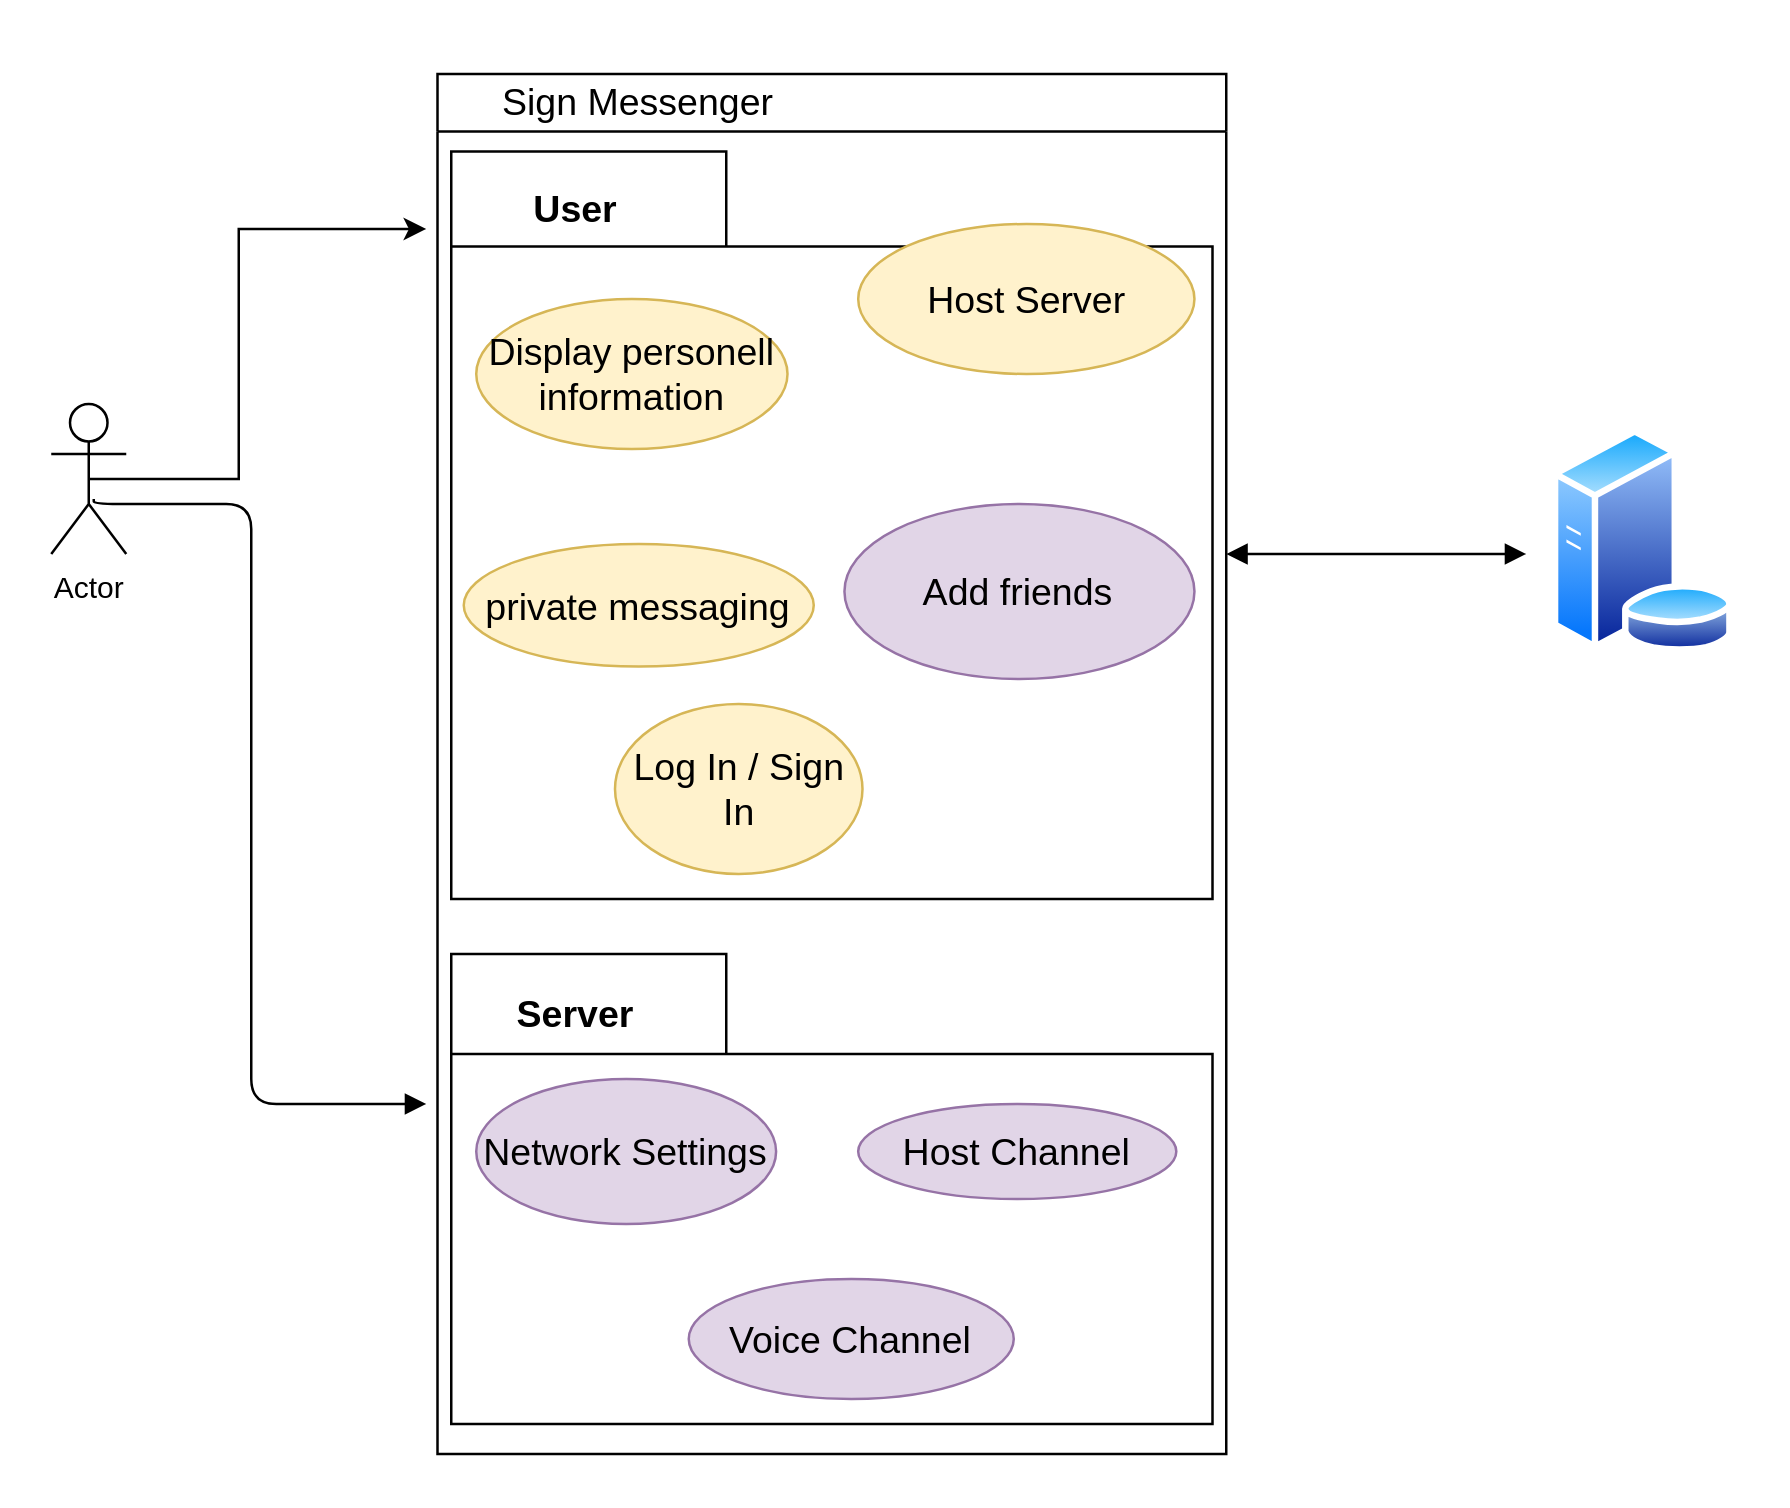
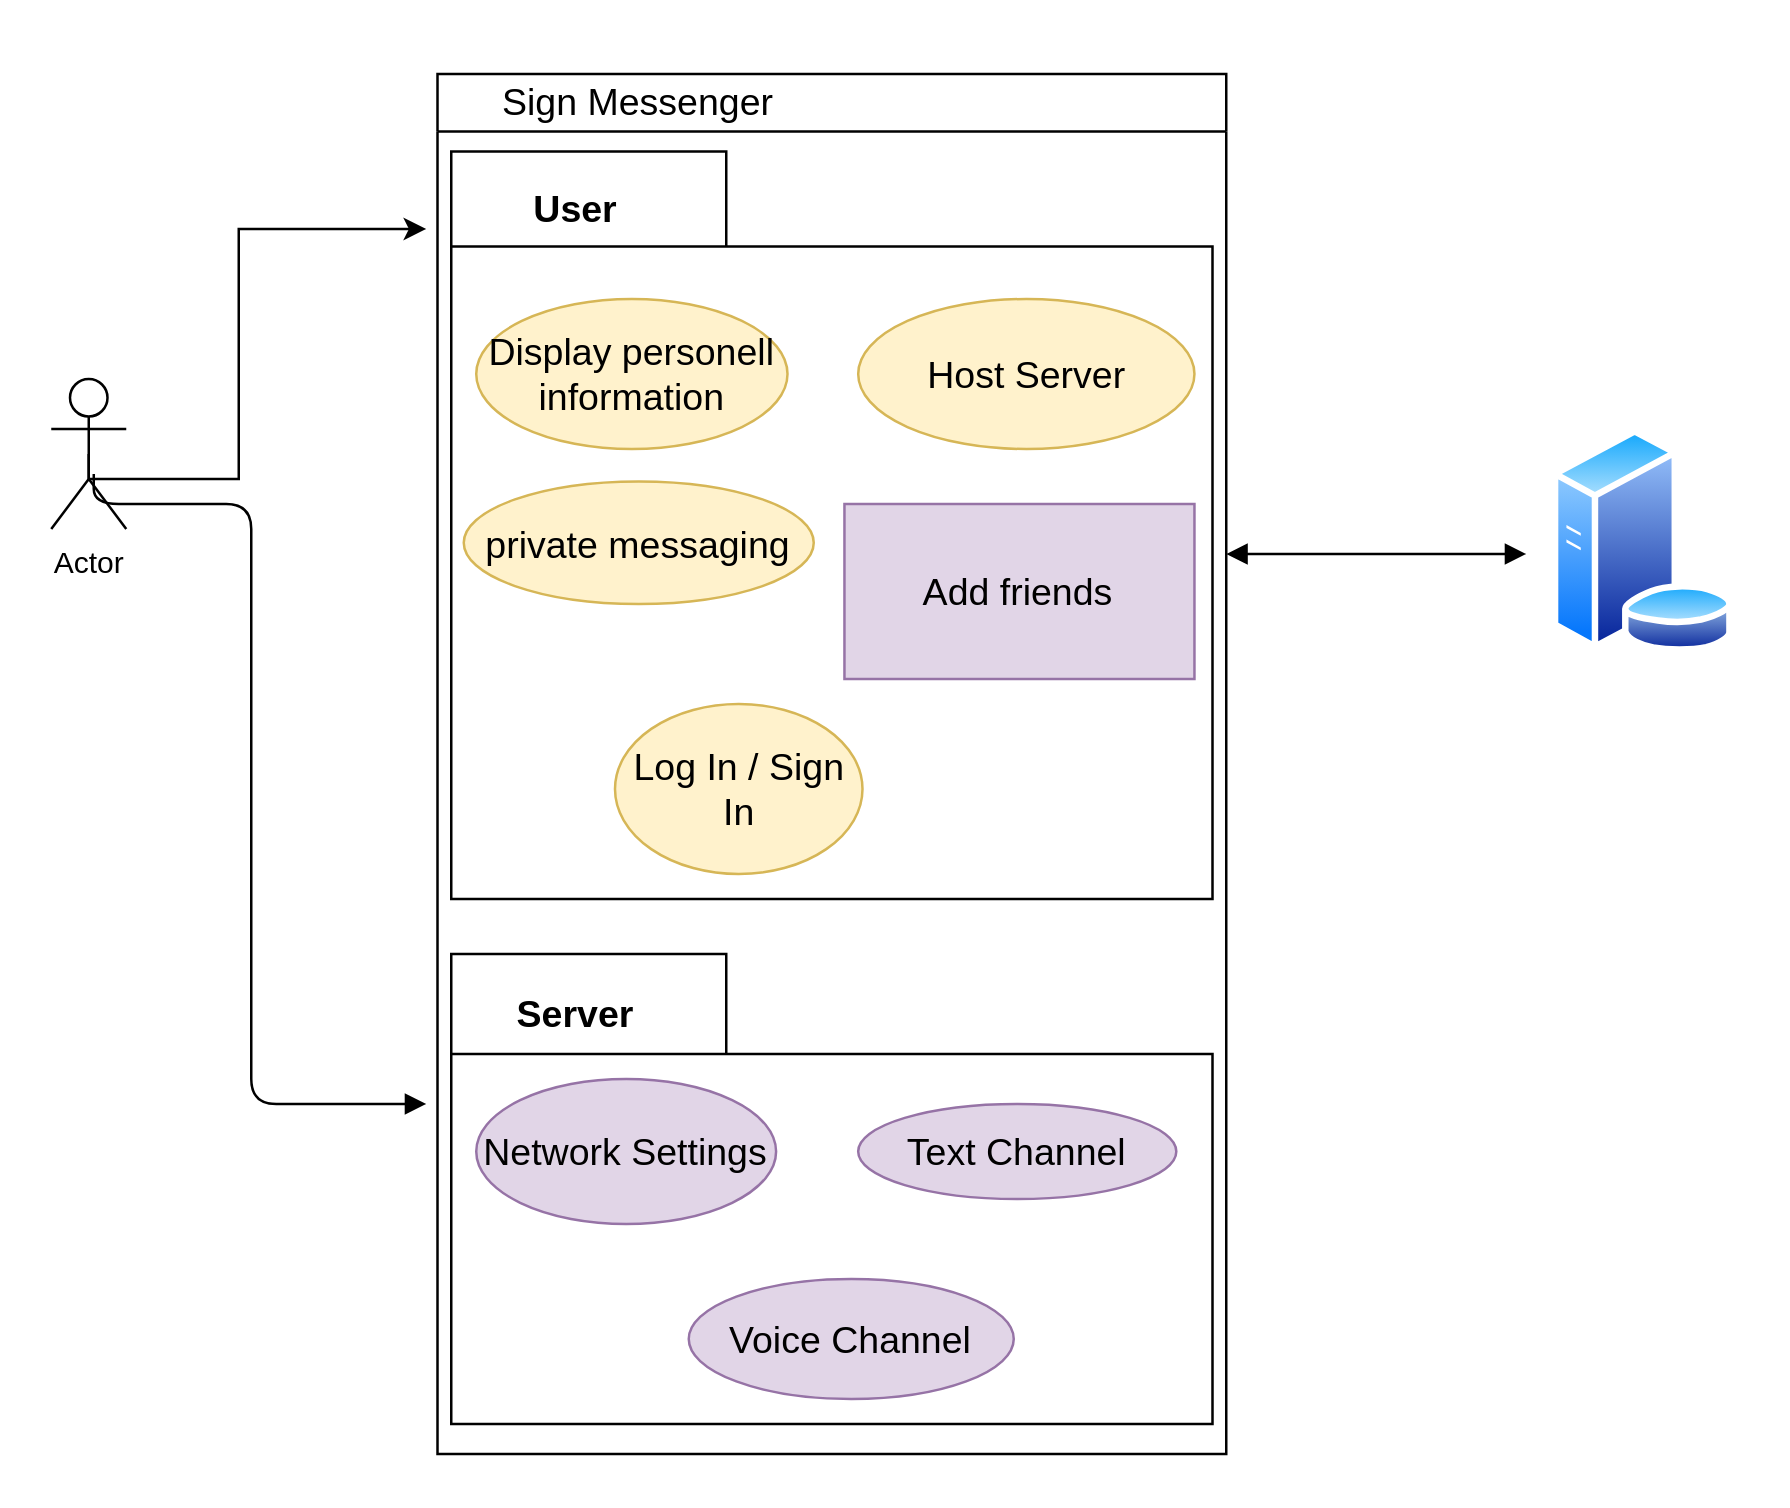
- <mxCell id="6" value="Host Server" style="ellipse;whiteSpace=wrap;html=1;strokeColor=#d6b656;fillColor=#fff2cc;fontSize=15;" parent="2" vertex="1"><mxGeometry x="168.28" y="60" width="134.5" height="60" as="geometry" /></mxCell>
+ <mxCell id="6" value="Host Server" style="ellipse;whiteSpace=wrap;html=1;strokeColor=#d6b656;fillColor=#fff2cc;fontSize=15;" parent="2" vertex="1"><mxGeometry x="168.28" y="90" width="134.5" height="60" as="geometry" /></mxCell>
- <mxCell id="17" value="Actor" style="shape=umlActor;verticalLabelPosition=bottom;verticalAlign=top;html=1;" parent="1" vertex="1"><mxGeometry x="20" y="161" width="30" height="60" as="geometry" /></mxCell>
+ <mxCell id="17" value="Actor" style="shape=umlActor;verticalLabelPosition=bottom;verticalAlign=top;html=1;" parent="1" vertex="1"><mxGeometry x="20" y="151" width="30" height="60" as="geometry" /></mxCell>
- <mxCell id="7" value="Add friends" style="ellipse;whiteSpace=wrap;html=1;strokeColor=#9673a6;fillColor=#e1d5e7;fontSize=15;" parent="2" vertex="1"><mxGeometry x="162.78" y="172" width="140" height="70" as="geometry" /></mxCell>
+ <mxCell id="7" value="Add friends" style="whiteSpace=wrap;html=1;strokeColor=#9673a6;fillColor=#e1d5e7;fontSize=15;rounded=0;" parent="2" vertex="1"><mxGeometry x="162.78" y="172" width="140" height="70" as="geometry" /></mxCell>
- <mxCell id="12" value="private messaging" style="ellipse;whiteSpace=wrap;html=1;strokeColor=#d6b656;fillColor=#fff2cc;fontSize=15;" parent="2" vertex="1"><mxGeometry x="10.5" y="188" width="140" height="49" as="geometry" /></mxCell>
+ <mxCell id="12" value="private messaging" style="ellipse;whiteSpace=wrap;html=1;strokeColor=#d6b656;fillColor=#fff2cc;fontSize=15;" parent="2" vertex="1"><mxGeometry x="10.5" y="163" width="140" height="49" as="geometry" /></mxCell>
- <mxCell id="13" value="Host Channel" style="ellipse;whiteSpace=wrap;html=1;strokeColor=#9673a6;fillColor=#e1d5e7;fontSize=15;" parent="2" vertex="1"><mxGeometry x="168.28" y="412" width="127.25" height="38" as="geometry" /></mxCell>
+ <mxCell id="13" value="Text Channel" style="ellipse;whiteSpace=wrap;html=1;strokeColor=#9673a6;fillColor=#e1d5e7;fontSize=15;" parent="2" vertex="1"><mxGeometry x="168.28" y="412" width="127.25" height="38" as="geometry" /></mxCell>
